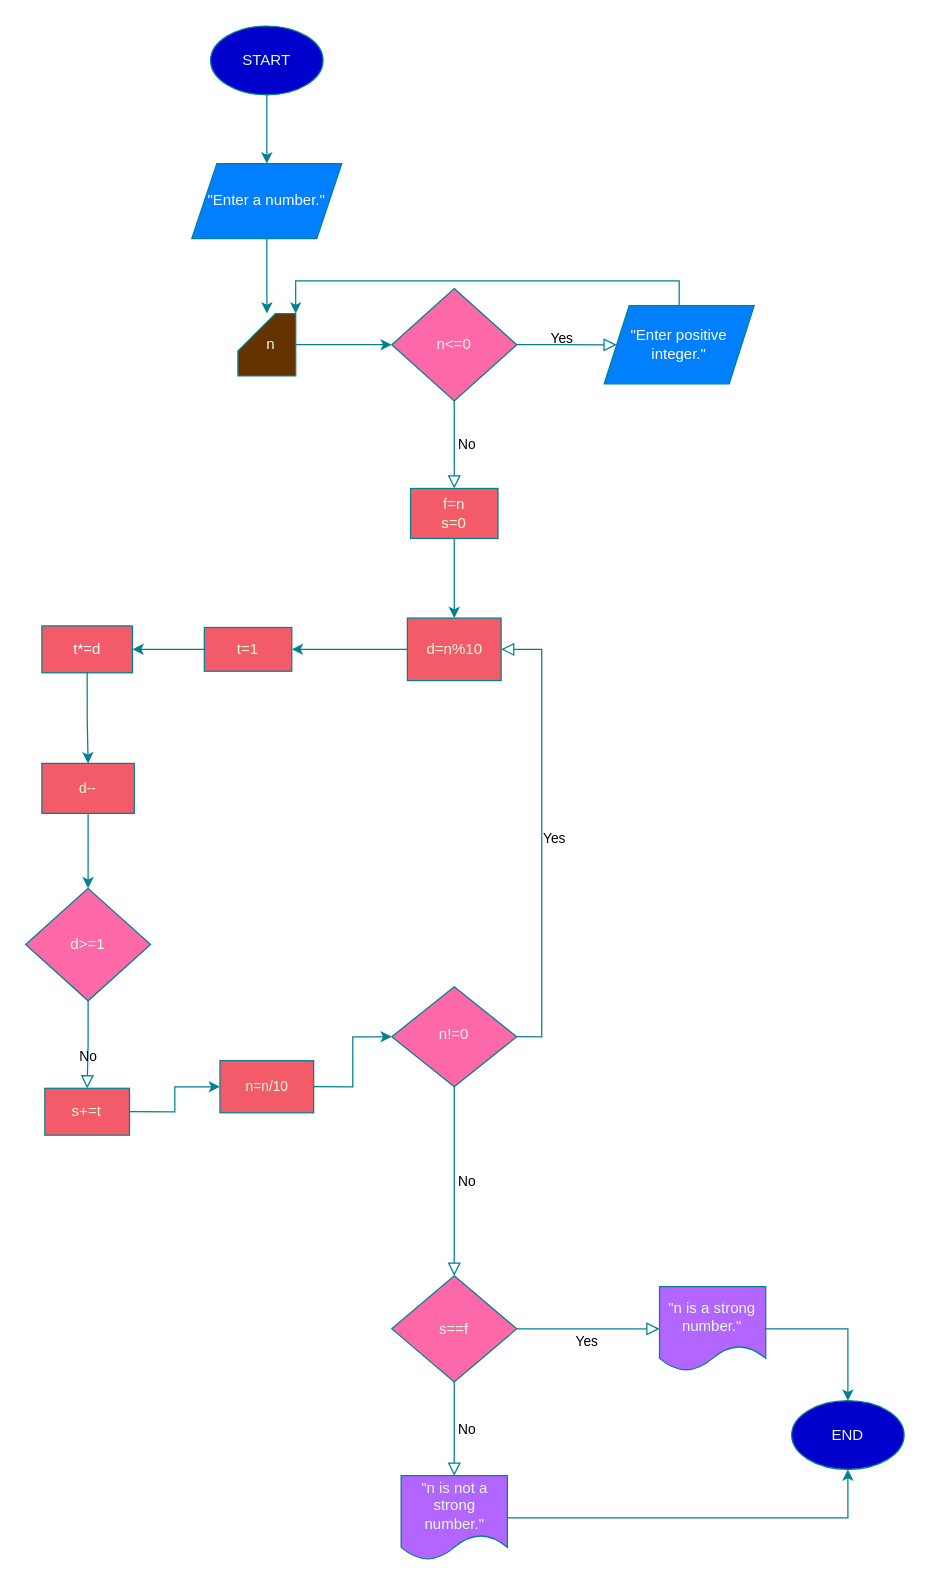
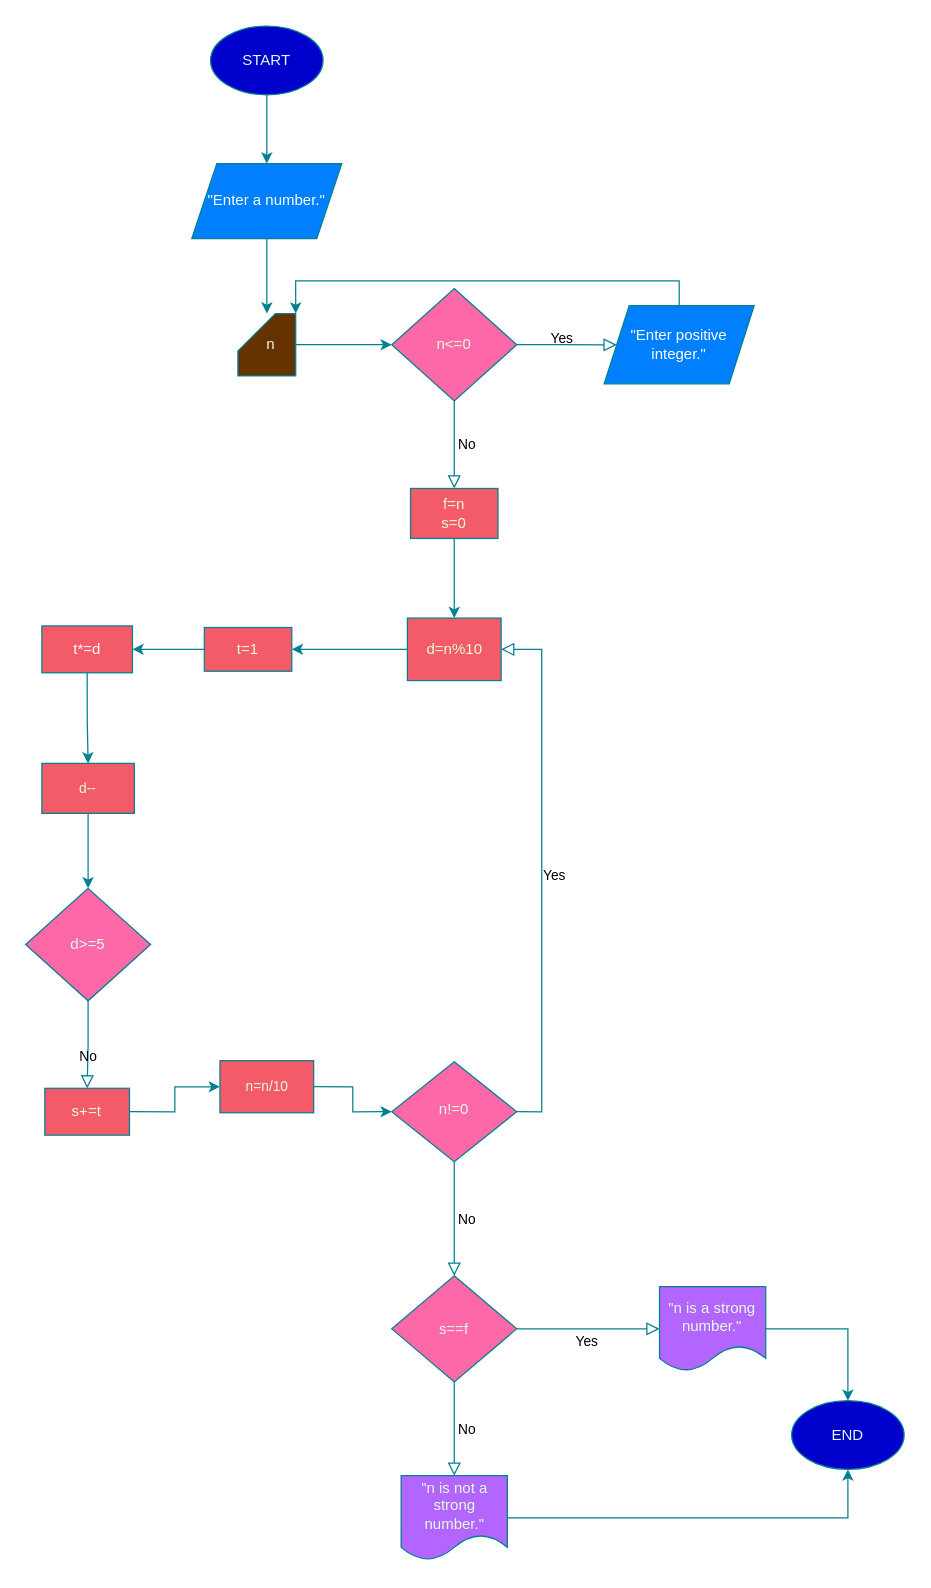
- <mxCell id="18" value="d&amp;gt;=1" style="rhombus;whiteSpace=wrap;html=1;strokeColor=#028090;fontColor=#E4FDE1;fillColor=#FC68A8;" parent="1" vertex="1"><mxGeometry x="20" y="710" width="100" height="90" as="geometry" /></mxCell>
+ <mxCell id="18" value="d&amp;gt;=5" style="rhombus;whiteSpace=wrap;html=1;strokeColor=#028090;fontColor=#E4FDE1;fillColor=#FC68A8;" parent="1" vertex="1"><mxGeometry x="20" y="710" width="100" height="90" as="geometry" /></mxCell>
- <mxCell id="24" value="n!=0" style="rhombus;whiteSpace=wrap;html=1;shadow=0;fontFamily=Helvetica;fontSize=12;align=center;strokeWidth=1;spacing=6;spacingTop=-4;labelBackgroundColor=none;fillColor=#FC68A8;strokeColor=#028090;fontColor=#E4FDE1;" parent="1" vertex="1"><mxGeometry x="313" y="788.75" width="100" height="80" as="geometry" /></mxCell>
+ <mxCell id="24" value="n!=0" style="rhombus;whiteSpace=wrap;html=1;shadow=0;fontFamily=Helvetica;fontSize=12;align=center;strokeWidth=1;spacing=6;spacingTop=-4;labelBackgroundColor=none;fillColor=#FC68A8;strokeColor=#028090;fontColor=#E4FDE1;" parent="1" vertex="1"><mxGeometry x="313" y="848.75" width="100" height="80" as="geometry" /></mxCell>
